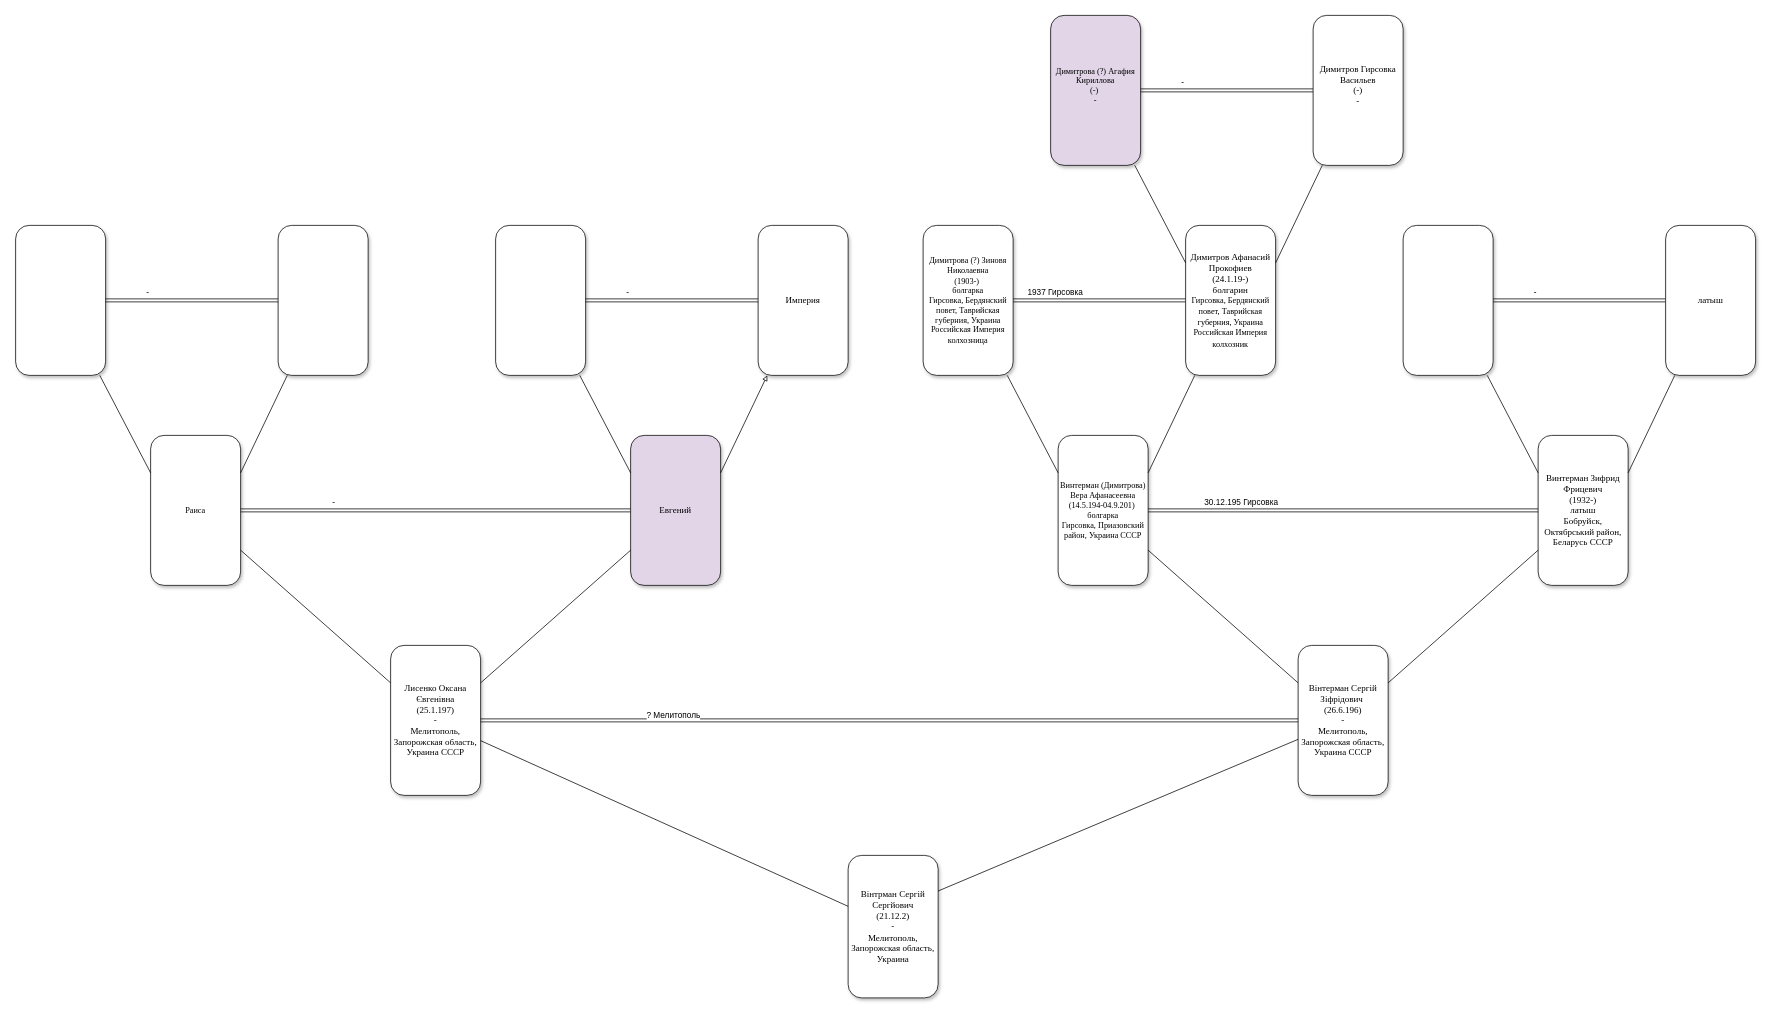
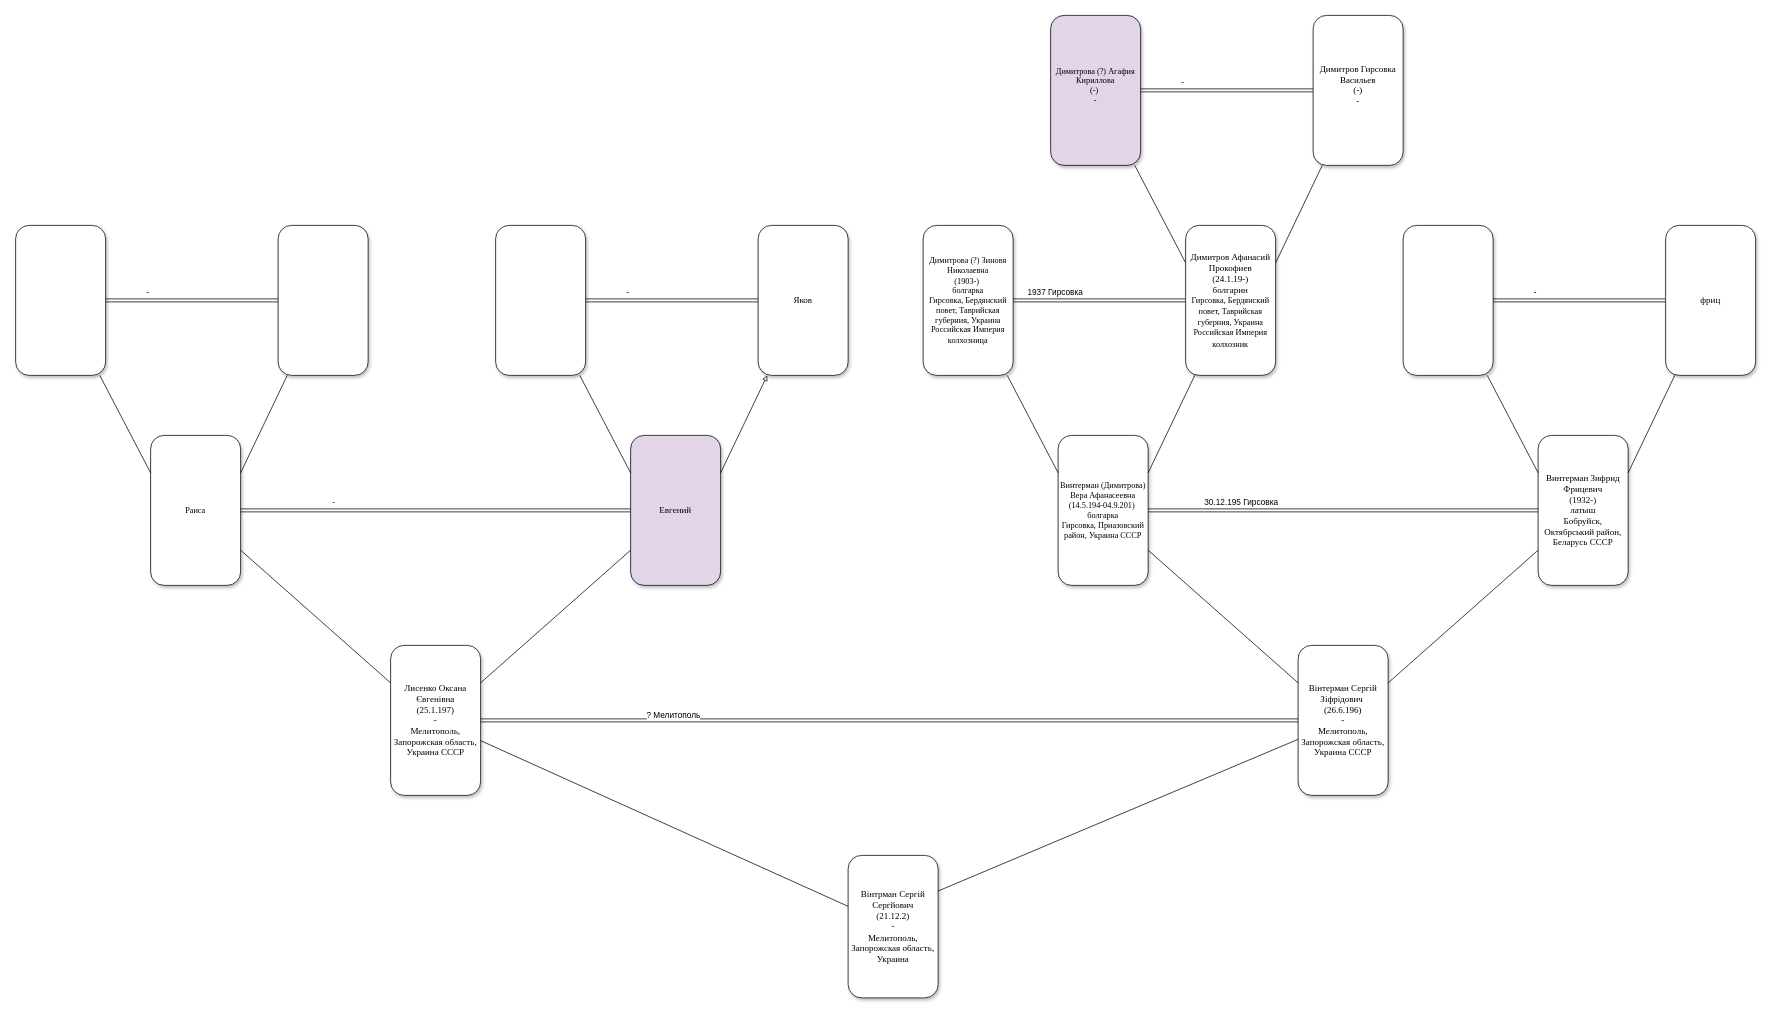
- <mxCell id="42" value="Империя" style="whiteSpace=wrap;html=1;rounded=1;shadow=1;labelBackgroundColor=none;strokeWidth=1;fontFamily=Verdana;fontSize=12;align=center;" vertex="1" parent="1"><mxGeometry x="1010" y="300" width="120" height="200" as="geometry" /></mxCell>
+ <mxCell id="42" value="Яков" style="whiteSpace=wrap;html=1;rounded=1;shadow=1;labelBackgroundColor=none;strokeWidth=1;fontFamily=Verdana;fontSize=12;align=center;" vertex="1" parent="1"><mxGeometry x="1010" y="300" width="120" height="200" as="geometry" /></mxCell>
- <mxCell id="30" value="латыш" style="whiteSpace=wrap;html=1;rounded=1;shadow=1;labelBackgroundColor=none;strokeWidth=1;fontFamily=Verdana;fontSize=12;align=center;" vertex="1" parent="1"><mxGeometry x="2220" y="300" width="120" height="200" as="geometry" /></mxCell>
+ <mxCell id="30" value="фриц" style="whiteSpace=wrap;html=1;rounded=1;shadow=1;labelBackgroundColor=none;strokeWidth=1;fontFamily=Verdana;fontSize=12;align=center;" vertex="1" parent="1"><mxGeometry x="2220" y="300" width="120" height="200" as="geometry" /></mxCell>
